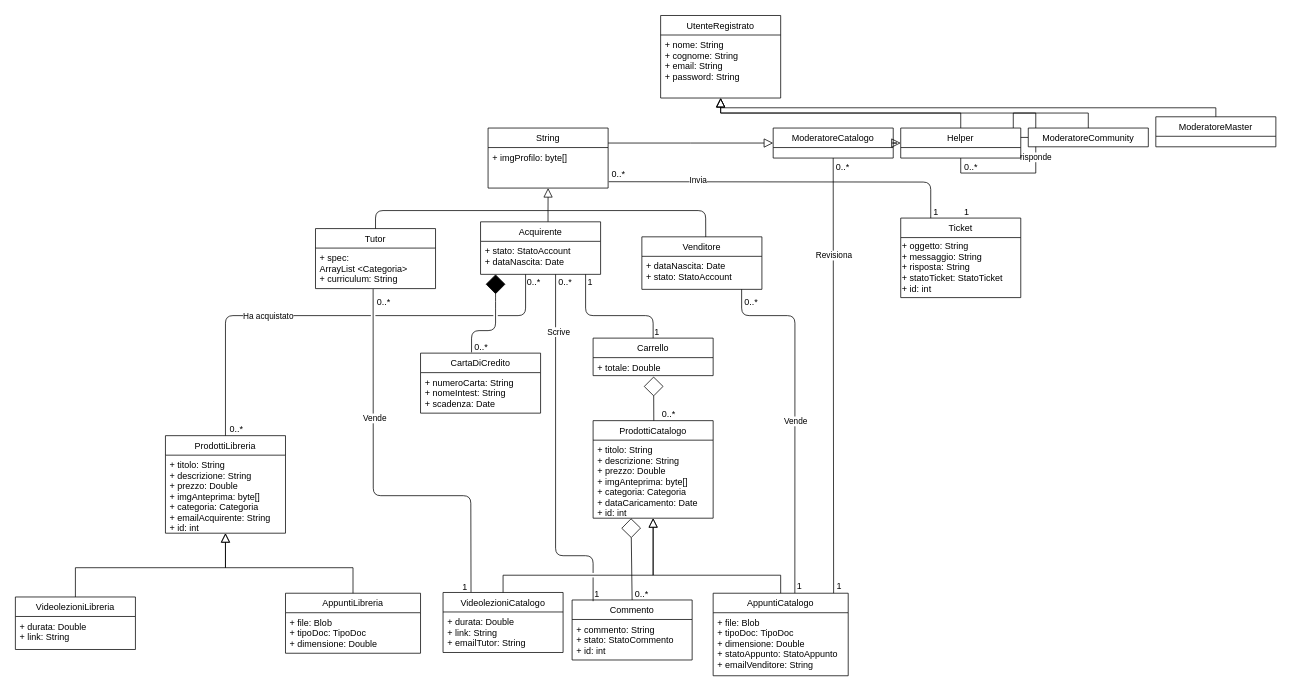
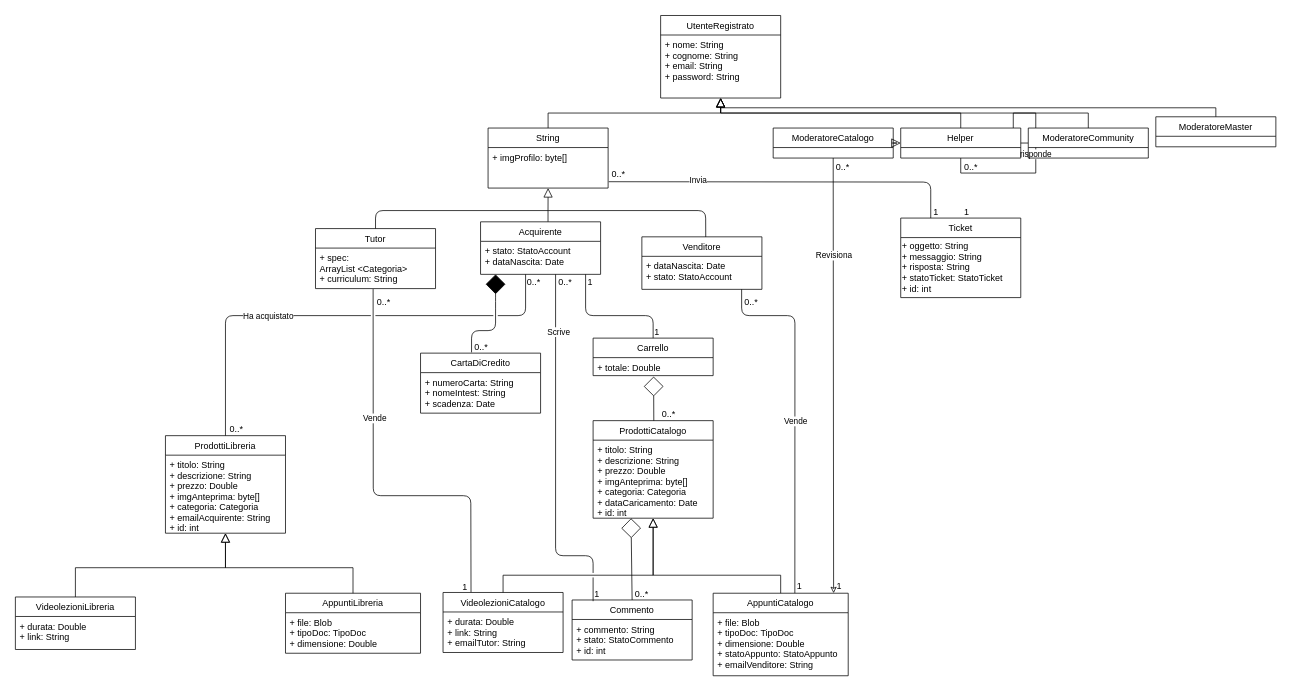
- <mxCell id="25" value="ModeratoreCommunity" style="swimlane;fontStyle=0;align=center;verticalAlign=top;childLayout=stackLayout;horizontal=1;startSize=26;horizontalStack=0;resizeParent=1;resizeLast=0;collapsible=1;marginBottom=0;rounded=0;shadow=0;strokeWidth=1;" parent="1" vertex="1"><mxGeometry x="1370" y="170" width="160" height="25" as="geometry"><mxRectangle x="340" y="380" width="170" height="26" as="alternateBounds" /></mxGeometry></mxCell>
+ <mxCell id="25" value="ModeratoreCommunity" style="swimlane;fontStyle=0;align=center;verticalAlign=top;childLayout=stackLayout;horizontal=1;startSize=26;horizontalStack=0;resizeParent=1;resizeLast=0;collapsible=1;marginBottom=0;rounded=0;shadow=0;strokeWidth=1;" parent="1" vertex="1"><mxGeometry x="1370" y="170" width="160" height="40" as="geometry"><mxRectangle x="340" y="380" width="170" height="26" as="alternateBounds" /></mxGeometry></mxCell>
- <mxCell id="6" value="" style="endArrow=block;endSize=10;endFill=0;shadow=0;strokeWidth=1;rounded=0;edgeStyle=elbowEdgeStyle;elbow=vertical;" parent="1" source="4" target="7" edge="1"><mxGeometry width="160" relative="1" as="geometry"><mxPoint x="860" y="103" as="sourcePoint" /><mxPoint x="860" y="103" as="targetPoint" /></mxGeometry></mxCell>
+ <mxCell id="6" value="" style="endArrow=block;endSize=10;endFill=0;shadow=0;strokeWidth=1;rounded=0;edgeStyle=elbowEdgeStyle;elbow=vertical;" parent="1" source="4" target="2" edge="1"><mxGeometry width="160" relative="1" as="geometry"><mxPoint x="860" y="103" as="sourcePoint" /><mxPoint x="860" y="103" as="targetPoint" /></mxGeometry></mxCell>
- <mxCell id="64" value="" style="endArrow=none;html=1;entryX=0.892;entryY=-0.001;entryDx=0;entryDy=0;jumpStyle=gap;exitX=0.5;exitY=1;exitDx=0;exitDy=0;endFill=0;entryPerimeter=0;" parent="1" source="7" target="17" edge="1"><mxGeometry width="50" height="50" relative="1" as="geometry"><mxPoint x="730" y="375" as="sourcePoint" /><mxPoint x="310" y="600" as="targetPoint" /><Array as="points"><mxPoint x="1110" y="410" /><mxPoint x="1110" y="590" /></Array></mxGeometry></mxCell>
+ <mxCell id="64" value="" style="endArrow=classic;html=1;entryX=0.892;entryY=-0.001;entryDx=0;entryDy=0;jumpStyle=gap;exitX=0.5;exitY=1;exitDx=0;exitDy=0;endFill=0;entryPerimeter=0;" parent="1" source="7" target="17" edge="1"><mxGeometry width="50" height="50" relative="1" as="geometry"><mxPoint x="730" y="375" as="sourcePoint" /><mxPoint x="310" y="600" as="targetPoint" /><Array as="points"><mxPoint x="1110" y="410" /><mxPoint x="1110" y="590" /></Array></mxGeometry></mxCell>
